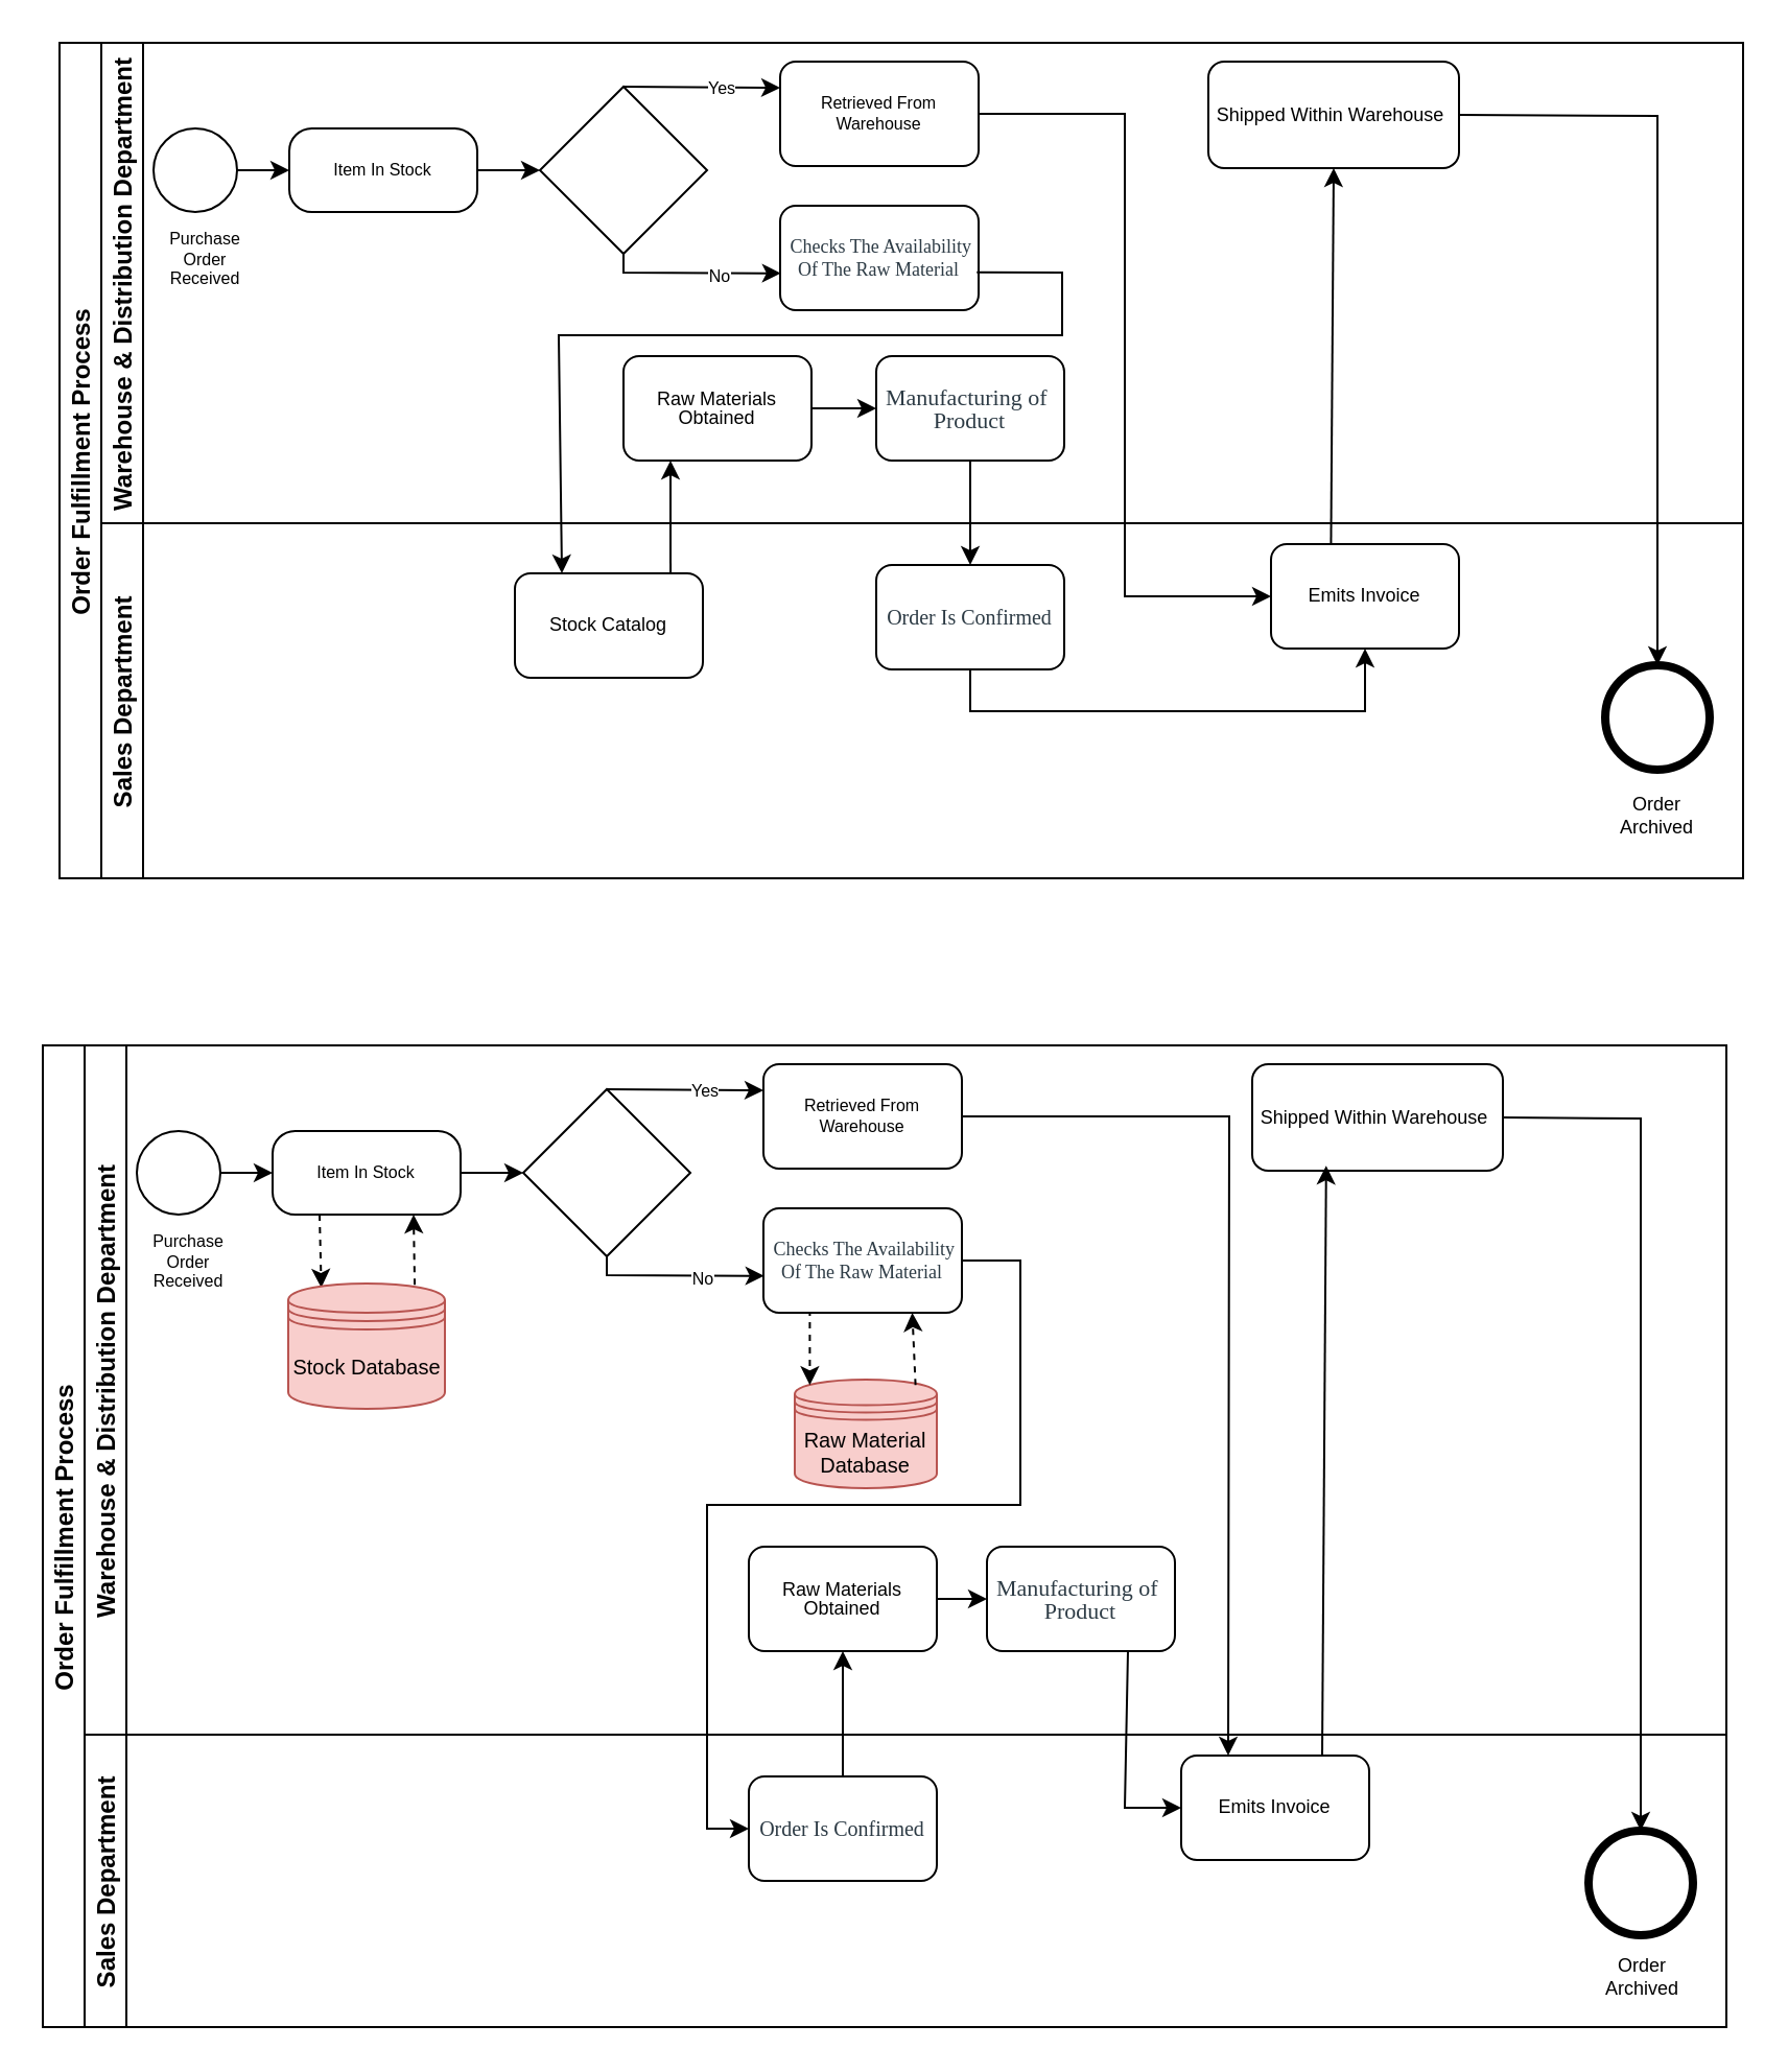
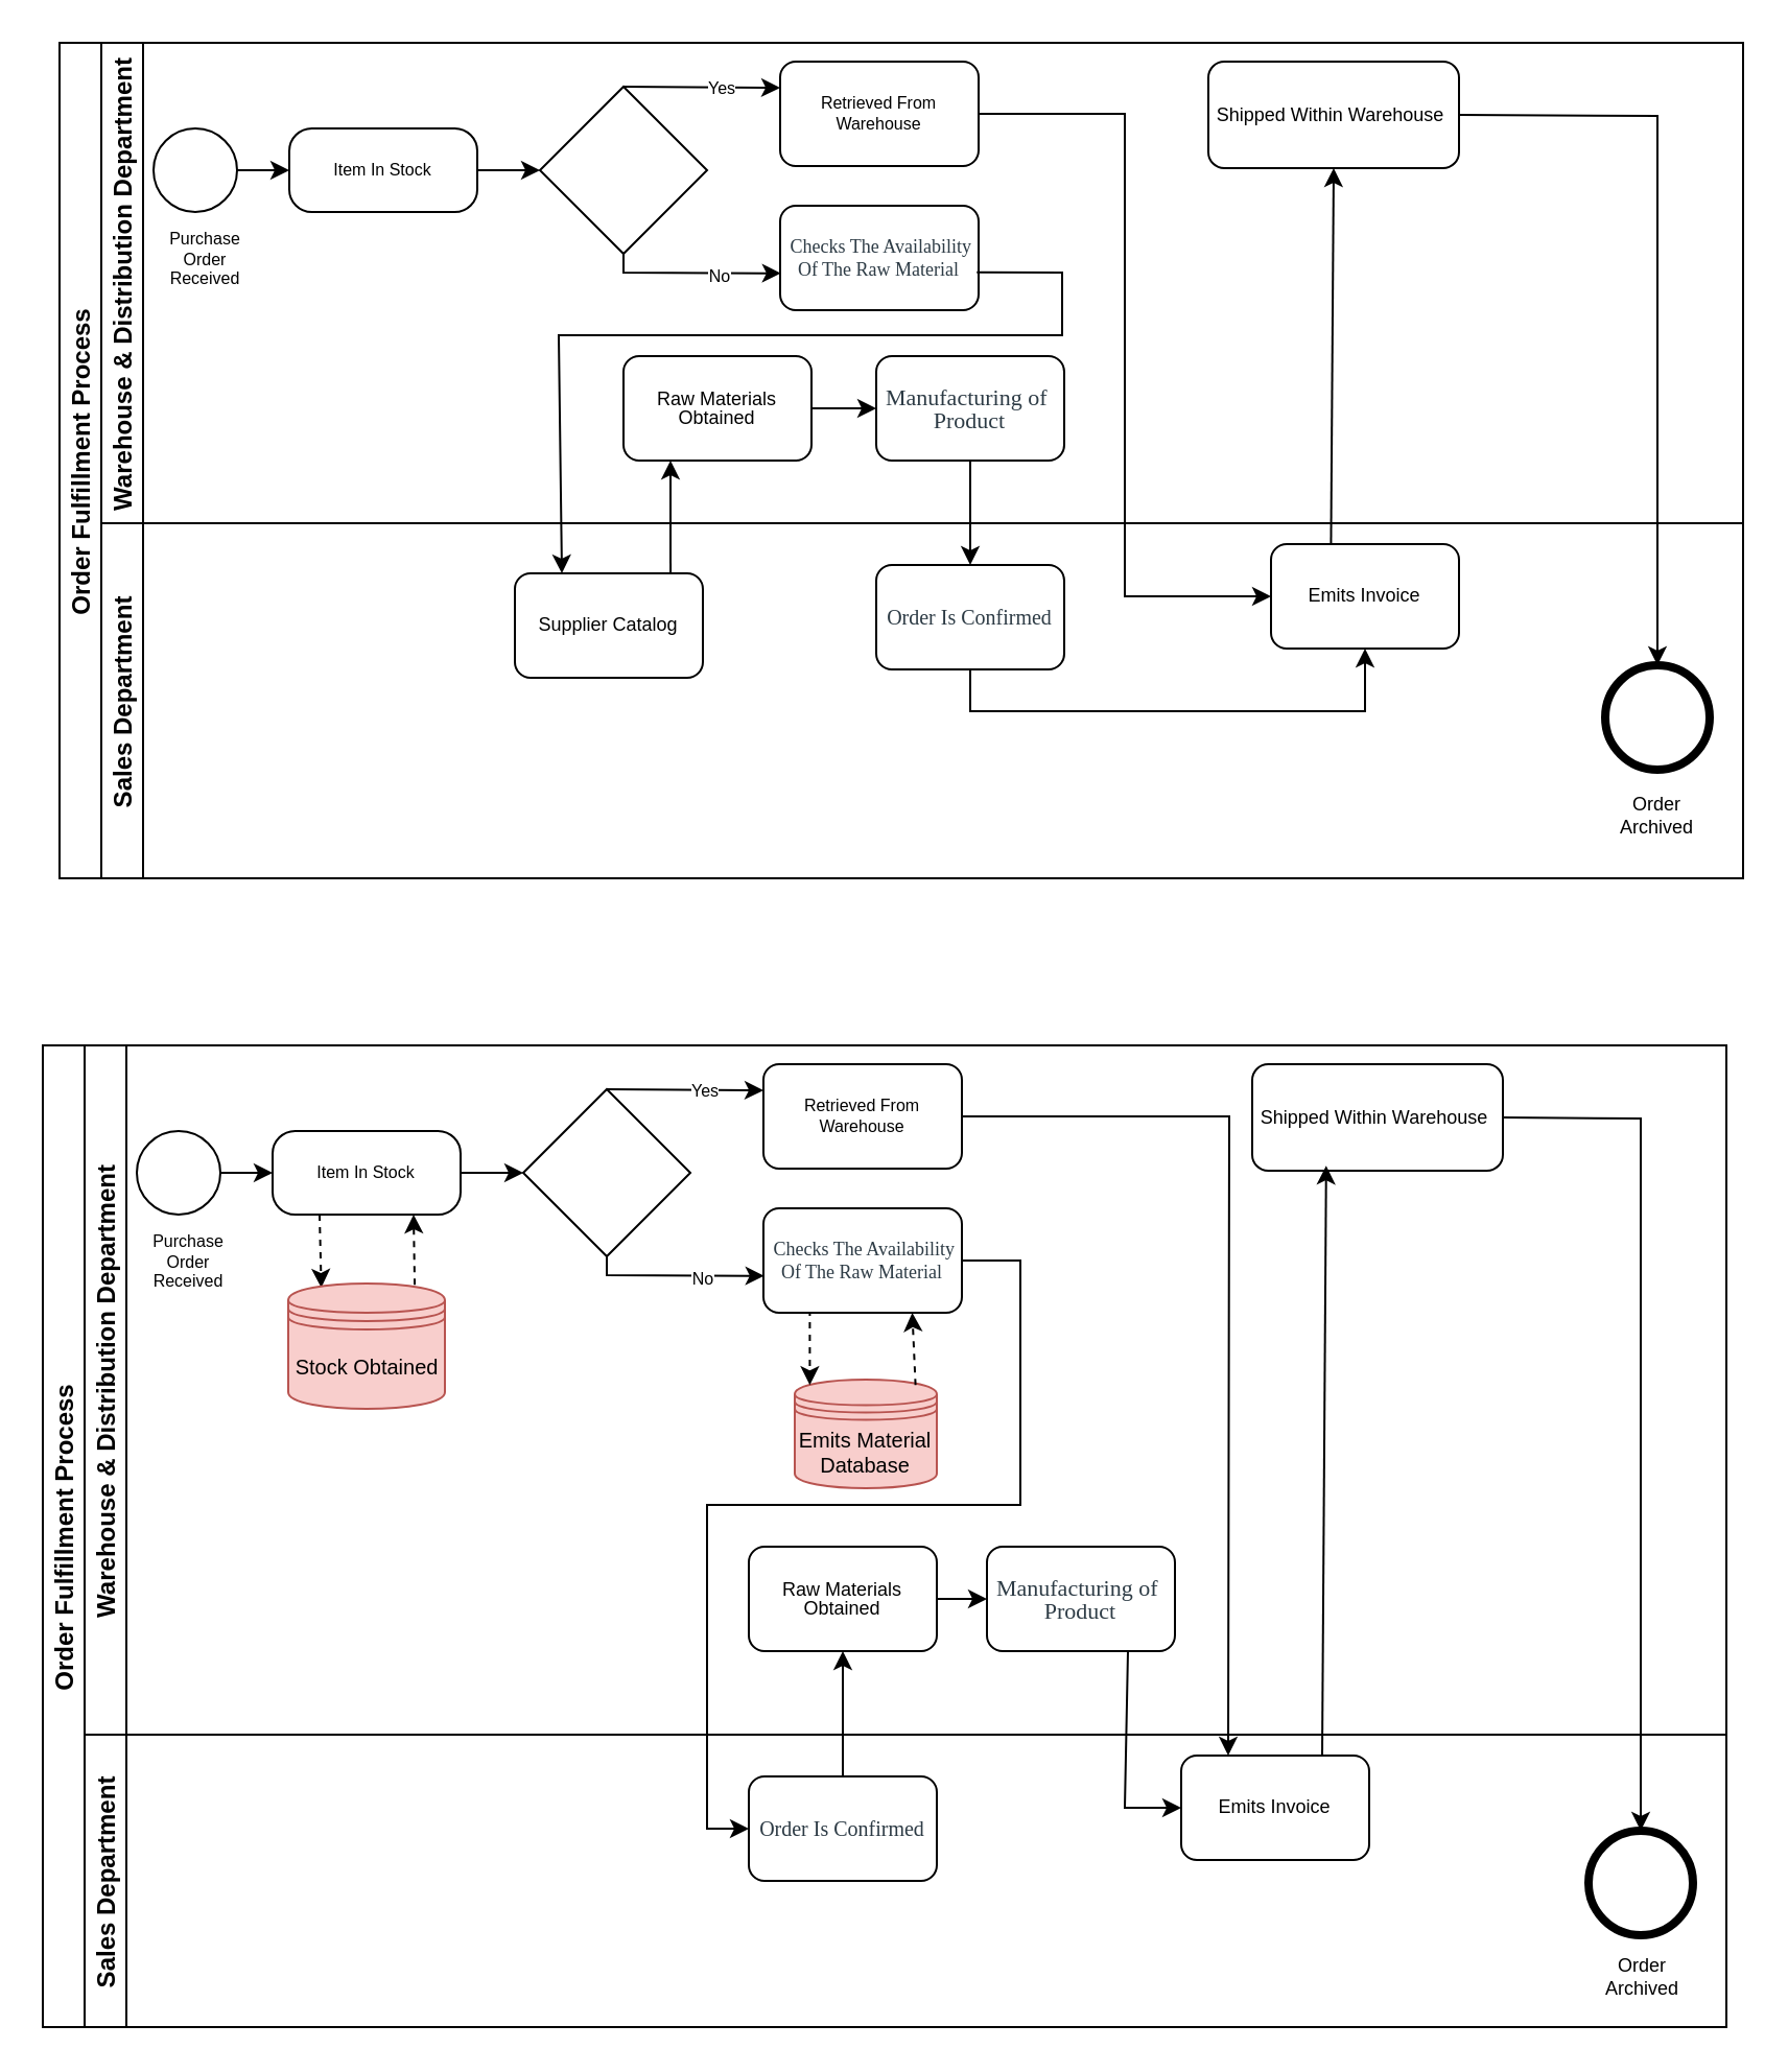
- <mxCell id="21" value="Stock Catalog" style="rounded=1;whiteSpace=wrap;html=1;fontSize=9;" vertex="1" parent="20"><mxGeometry x="198" y="24" width="90" height="50" as="geometry" /></mxCell>
+ <mxCell id="21" value="Supplier Catalog" style="rounded=1;whiteSpace=wrap;html=1;fontSize=9;" vertex="1" parent="20"><mxGeometry x="198" y="24" width="90" height="50" as="geometry" /></mxCell>
- <mxCell id="52" value="Stock Database" style="shape=datastore;whiteSpace=wrap;html=1;strokeWidth=1;fontSize=10;fillColor=#f8cecc;strokeColor=#b85450;" vertex="1" parent="34"><mxGeometry x="97.5" y="114" width="75" height="60" as="geometry" /></mxCell>
+ <mxCell id="52" value="Stock Obtained" style="shape=datastore;whiteSpace=wrap;html=1;strokeWidth=1;fontSize=10;fillColor=#f8cecc;strokeColor=#b85450;" vertex="1" parent="34"><mxGeometry x="97.5" y="114" width="75" height="60" as="geometry" /></mxCell>
- <mxCell id="54" value="Raw Material Database" style="shape=datastore;whiteSpace=wrap;html=1;strokeWidth=1;fontSize=10;fillColor=#f8cecc;strokeColor=#b85450;" vertex="1" parent="34"><mxGeometry x="340" y="160" width="68" height="52" as="geometry" /></mxCell>
+ <mxCell id="54" value="Emits Material Database" style="shape=datastore;whiteSpace=wrap;html=1;strokeWidth=1;fontSize=10;fillColor=#f8cecc;strokeColor=#b85450;" vertex="1" parent="34"><mxGeometry x="340" y="160" width="68" height="52" as="geometry" /></mxCell>
